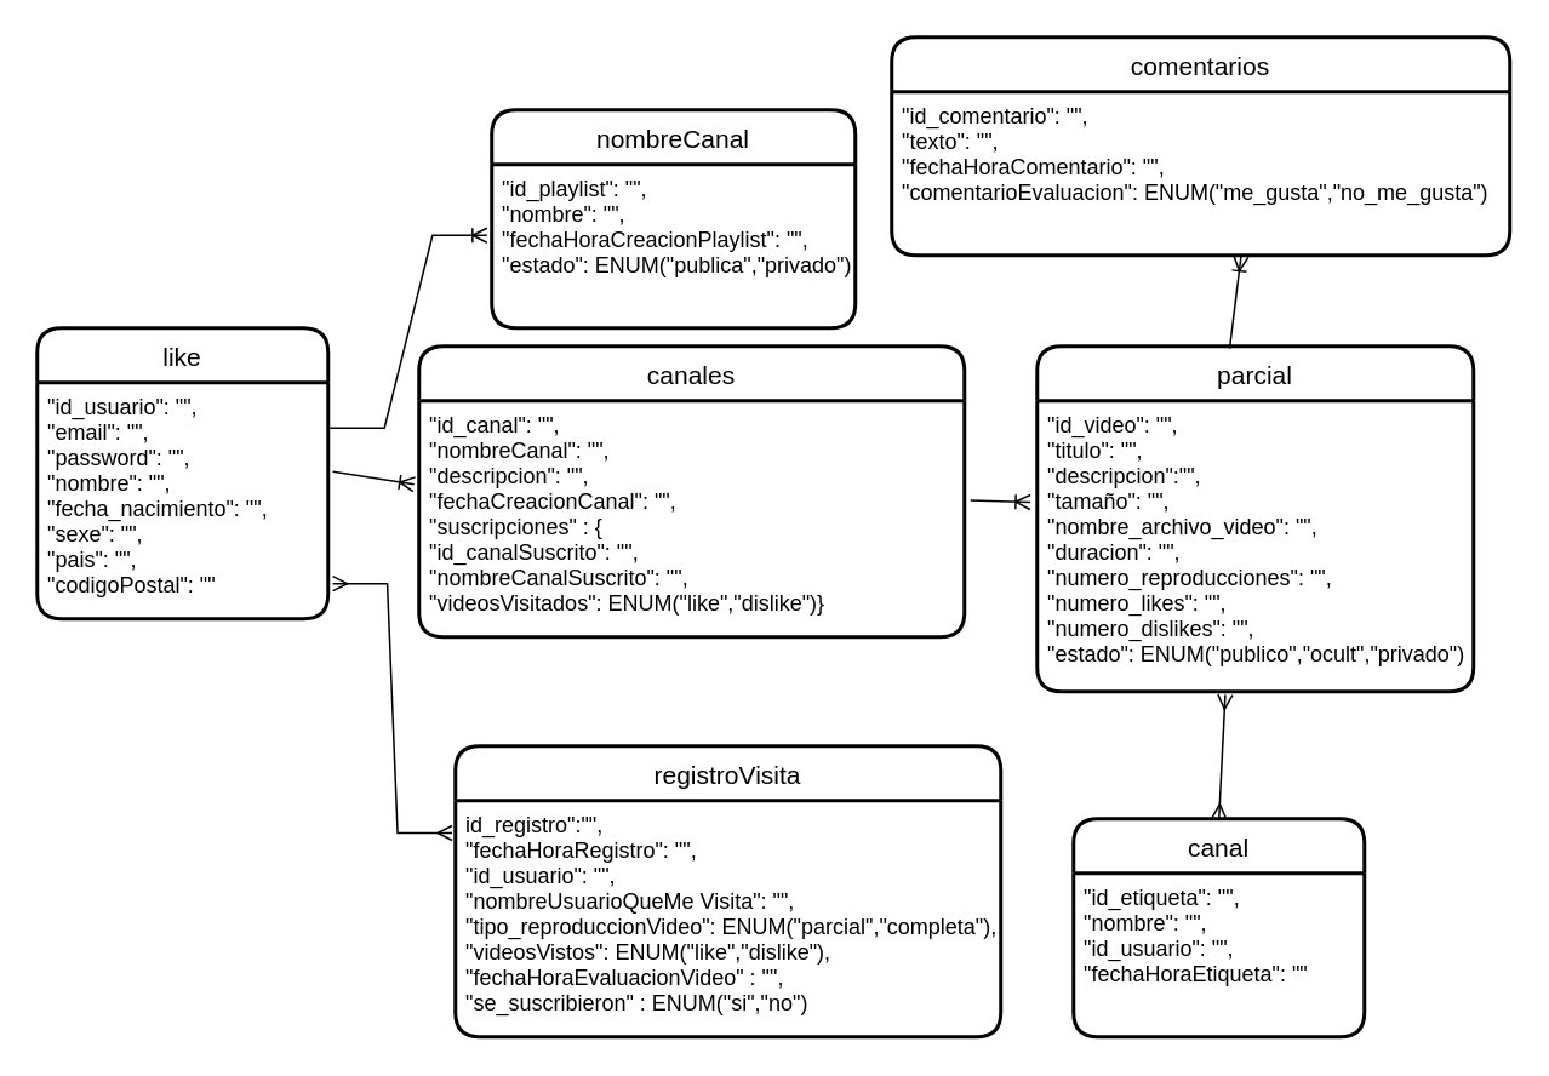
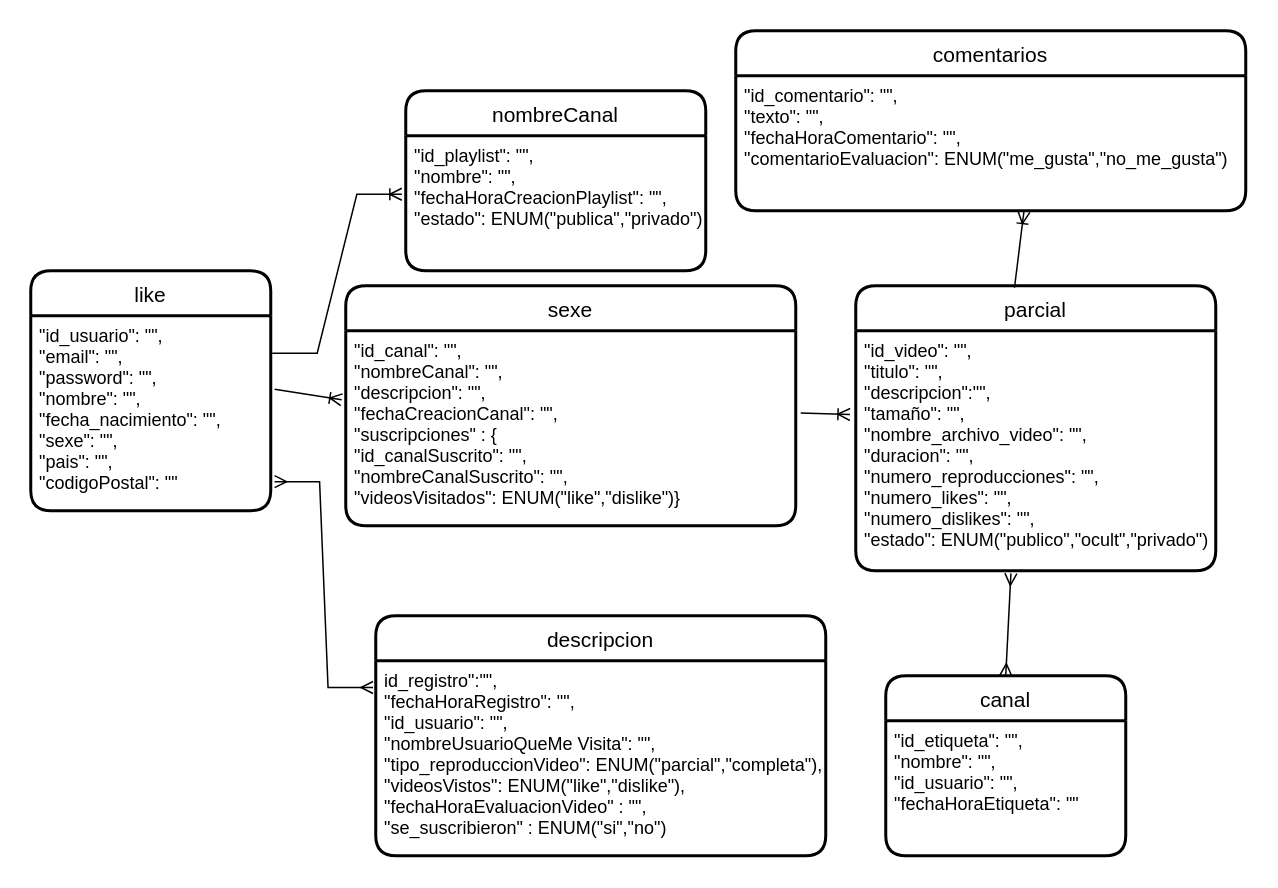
- <mxCell id="2" value="canales" style="swimlane;childLayout=stackLayout;horizontal=1;startSize=30;horizontalStack=0;rounded=1;fontSize=14;fontStyle=0;strokeWidth=2;resizeParent=0;resizeLast=1;shadow=0;dashed=0;align=center;" vertex="1" parent="1"><mxGeometry x="230" y="190" width="300" height="160" as="geometry" /></mxCell>
+ <mxCell id="2" value="sexe" style="swimlane;childLayout=stackLayout;horizontal=1;startSize=30;horizontalStack=0;rounded=1;fontSize=14;fontStyle=0;strokeWidth=2;resizeParent=0;resizeLast=1;shadow=0;dashed=0;align=center;" vertex="1" parent="1"><mxGeometry x="230" y="190" width="300" height="160" as="geometry" /></mxCell>
- <mxCell id="15" value="registroVisita" style="swimlane;childLayout=stackLayout;horizontal=1;startSize=30;horizontalStack=0;rounded=1;fontSize=14;fontStyle=0;strokeWidth=2;resizeParent=0;resizeLast=1;shadow=0;dashed=0;align=center;" vertex="1" parent="1"><mxGeometry x="250" y="410" width="300" height="160" as="geometry" /></mxCell>
+ <mxCell id="15" value="descripcion" style="swimlane;childLayout=stackLayout;horizontal=1;startSize=30;horizontalStack=0;rounded=1;fontSize=14;fontStyle=0;strokeWidth=2;resizeParent=0;resizeLast=1;shadow=0;dashed=0;align=center;" vertex="1" parent="1"><mxGeometry x="250" y="410" width="300" height="160" as="geometry" /></mxCell>
